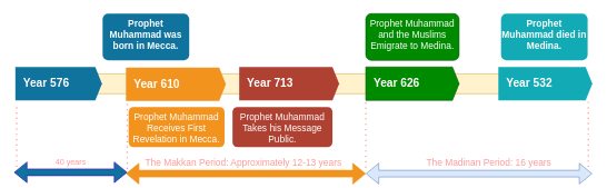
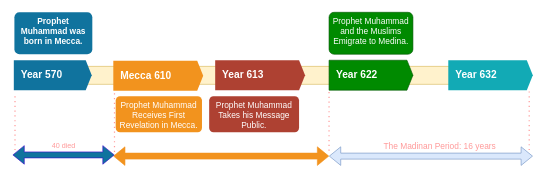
- <mxCell id="8" value="&lt;b&gt;&lt;font style=&quot;color: rgb(255, 255, 255); font-size: 14px;&quot;&gt;Prophet Muhammad was born in Mecca.&lt;/font&gt;&lt;/b&gt;" style="rounded=1;strokeColor=none;fillColor=#10739E;align=center;arcSize=12;verticalAlign=top;whiteSpace=wrap;html=1;fontSize=12;" vertex="1" parent="1"><mxGeometry x="153" y="20" width="130" height="70" as="geometry" /></mxCell>
+ <mxCell id="8" value="&lt;b&gt;&lt;font style=&quot;color: rgb(255, 255, 255); font-size: 14px;&quot;&gt;Prophet Muhammad was born in Mecca.&lt;/font&gt;&lt;/b&gt;" style="rounded=1;strokeColor=none;fillColor=#10739E;align=center;arcSize=12;verticalAlign=top;whiteSpace=wrap;html=1;fontSize=12;" vertex="1" parent="1"><mxGeometry x="23" y="20" width="130" height="70" as="geometry" /></mxCell>
- <mxCell id="12" value="&lt;b&gt;&lt;font style=&quot;font-size: 14px; color: rgb(255, 255, 255);&quot;&gt;Prophet Muhammad died in Medina.&lt;/font&gt;&lt;/b&gt;" style="rounded=1;strokeColor=none;fillColor=#12AAB5;align=center;arcSize=12;verticalAlign=top;whiteSpace=wrap;html=1;fontSize=12;" vertex="1" parent="1"><mxGeometry x="751" y="20" width="130" height="70" as="geometry" /></mxCell>
- <mxCell id="3" value="Year 576" style="shape=mxgraph.infographic.ribbonSimple;notch1=0;notch2=10;notch=0;html=1;fillColor=#10739E;strokeColor=none;shadow=0;fontSize=17;fontColor=#FFFFFF;align=left;spacingLeft=10;fontStyle=1;whiteSpace=wrap;" vertex="1" parent="1"><mxGeometry x="22" y="100" width="130" height="50" as="geometry" /></mxCell>
+ <mxCell id="3" value="Year 570" style="shape=mxgraph.infographic.ribbonSimple;notch1=0;notch2=10;notch=0;html=1;fillColor=#10739E;strokeColor=none;shadow=0;fontSize=17;fontColor=#FFFFFF;align=left;spacingLeft=10;fontStyle=1;whiteSpace=wrap;" vertex="1" parent="1"><mxGeometry x="22" y="100" width="130" height="50" as="geometry" /></mxCell>
- <mxCell id="5" value="Year 713" style="shape=mxgraph.infographic.ribbonSimple;notch1=0;notch2=10;notch=0;html=1;fillColor=#AE4132;strokeColor=none;shadow=0;fontSize=17;fontColor=#FFFFFF;align=left;spacingLeft=10;fontStyle=1;whiteSpace=wrap;" vertex="1" parent="1"><mxGeometry x="358" y="100" width="150" height="50" as="geometry" /></mxCell>
+ <mxCell id="5" value="Year 613" style="shape=mxgraph.infographic.ribbonSimple;notch1=0;notch2=10;notch=0;html=1;fillColor=#AE4132;strokeColor=none;shadow=0;fontSize=17;fontColor=#FFFFFF;align=left;spacingLeft=10;fontStyle=1;whiteSpace=wrap;" vertex="1" parent="1"><mxGeometry x="358" y="100" width="150" height="50" as="geometry" /></mxCell>
- <mxCell id="6" value="Year 626" style="shape=mxgraph.infographic.ribbonSimple;notch1=0;notch2=10;notch=0;html=1;fillColor=#008a00;strokeColor=#005700;shadow=0;fontSize=17;align=left;spacingLeft=10;fontStyle=1;whiteSpace=wrap;fontColor=#ffffff;" vertex="1" parent="1"><mxGeometry x="548" y="100" width="140" height="50" as="geometry" /></mxCell>
+ <mxCell id="6" value="Year 622" style="shape=mxgraph.infographic.ribbonSimple;notch1=0;notch2=10;notch=0;html=1;fillColor=#008a00;strokeColor=#005700;shadow=0;fontSize=17;align=left;spacingLeft=10;fontStyle=1;whiteSpace=wrap;fontColor=#ffffff;" vertex="1" parent="1"><mxGeometry x="548" y="100" width="140" height="50" as="geometry" /></mxCell>
- <mxCell id="7" value="Year 532" style="shape=mxgraph.infographic.ribbonSimple;notch1=0;notch2=10;notch=0;html=1;fillColor=#12AAB5;strokeColor=none;shadow=0;fontSize=17;fontColor=#FFFFFF;align=left;spacingLeft=10;fontStyle=1;whiteSpace=wrap;" vertex="1" parent="1"><mxGeometry x="747" y="100" width="141" height="50" as="geometry" /></mxCell>
+ <mxCell id="7" value="Year 632" style="shape=mxgraph.infographic.ribbonSimple;notch1=0;notch2=10;notch=0;html=1;fillColor=#12AAB5;strokeColor=none;shadow=0;fontSize=17;fontColor=#FFFFFF;align=left;spacingLeft=10;fontStyle=1;whiteSpace=wrap;" vertex="1" parent="1"><mxGeometry x="747" y="100" width="141" height="50" as="geometry" /></mxCell>
- <mxCell id="4" value="Year 610" style="shape=mxgraph.infographic.ribbonSimple;notch1=0;notch2=10;notch=0;html=1;fillColor=#F2931E;strokeColor=none;shadow=0;fontSize=17;fontColor=#FFFFFF;align=left;spacingLeft=10;fontStyle=1;whiteSpace=wrap;" vertex="1" parent="1"><mxGeometry x="188" y="101" width="150" height="50" as="geometry" /></mxCell>
+ <mxCell id="4" value="Mecca 610" style="shape=mxgraph.infographic.ribbonSimple;notch1=0;notch2=10;notch=0;html=1;fillColor=#F2931E;strokeColor=none;shadow=0;fontSize=17;fontColor=#FFFFFF;align=left;spacingLeft=10;fontStyle=1;whiteSpace=wrap;" vertex="1" parent="1"><mxGeometry x="188" y="101" width="150" height="50" as="geometry" /></mxCell>
- <mxCell id="22" value="&lt;span style=&quot;color: rgb(255, 153, 153);&quot;&gt;40 years&lt;/span&gt;" style="text;html=1;align=center;verticalAlign=middle;whiteSpace=wrap;rounded=0;" vertex="1" parent="1"><mxGeometry x="32" y="228" width="147" height="30" as="geometry" /></mxCell>
+ <mxCell id="22" value="&lt;span style=&quot;color: rgb(255, 153, 153);&quot;&gt;40 died&lt;/span&gt;" style="text;html=1;align=center;verticalAlign=middle;whiteSpace=wrap;rounded=0;" vertex="1" parent="1"><mxGeometry x="32" y="228" width="147" height="30" as="geometry" /></mxCell>
- <mxCell id="18" value="&lt;font style=&quot;font-size: 14px; color: rgb(255, 153, 153);&quot;&gt;The Makkan Period: Approximately 12-13 years&lt;/font&gt;" style="text;html=1;align=center;verticalAlign=middle;whiteSpace=wrap;rounded=0;" vertex="1" parent="1"><mxGeometry x="211" y="228" width="307" height="30" as="geometry" /></mxCell>
